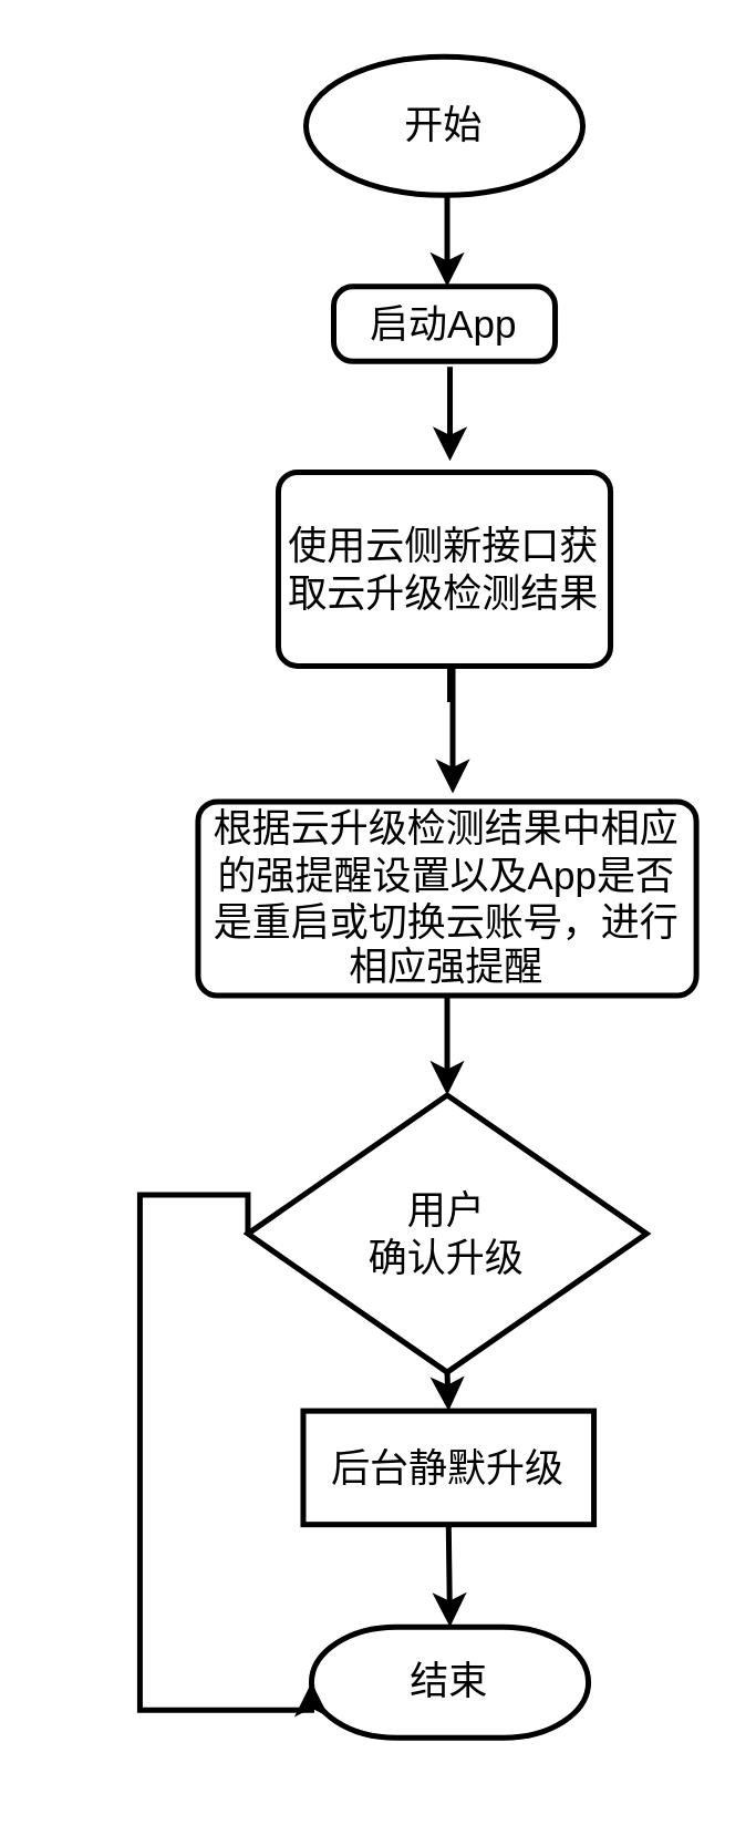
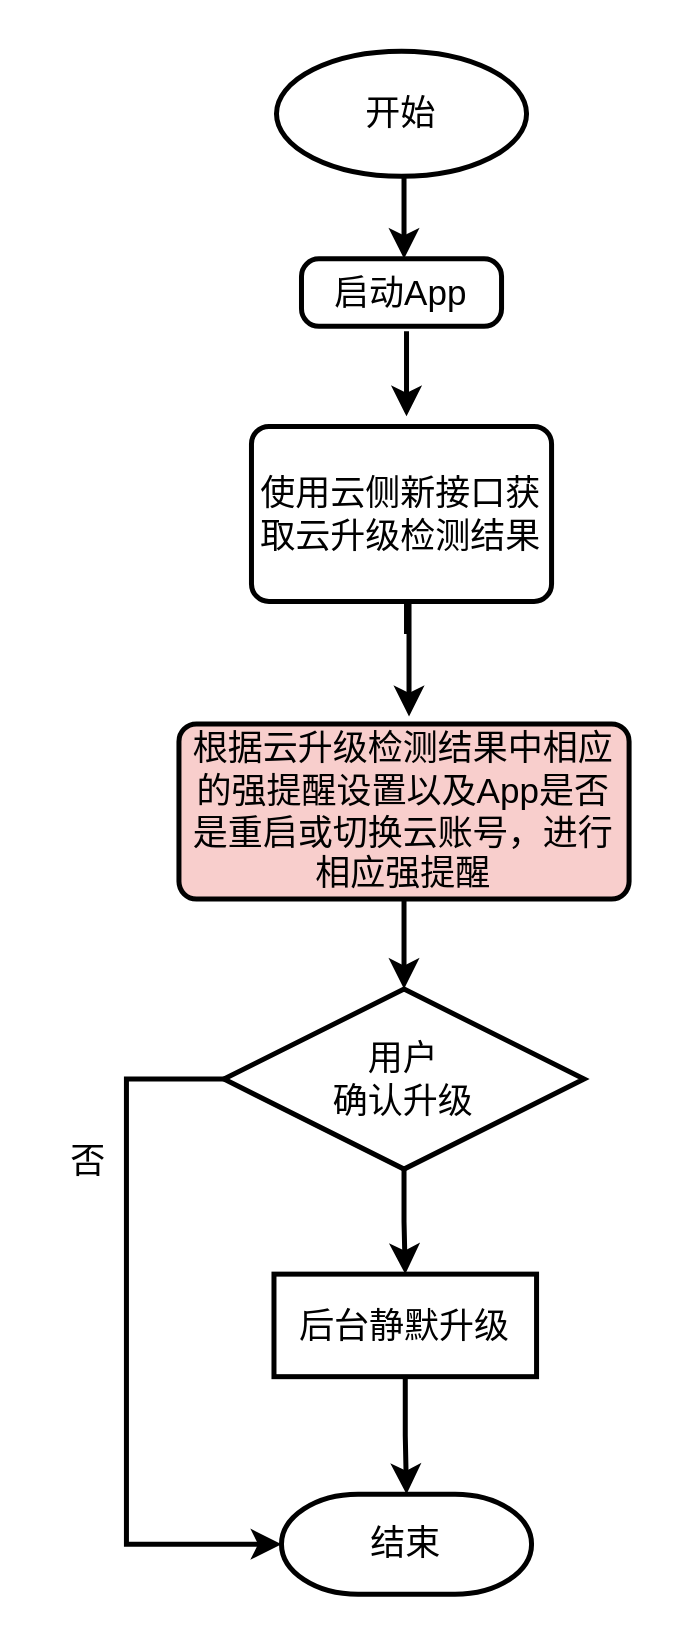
- <mxCell id="5" value="根据云升级检测结果中相应的强提醒设置以及App是否是重启或切换云账号，进行相应强提醒" style="rounded=1;whiteSpace=wrap;html=1;absoluteArcSize=1;arcSize=14;strokeWidth=2;fontSize=14;" parent="1" vertex="1"><mxGeometry x="71" y="289" width="180" height="70" as="geometry" /></mxCell>
+ <mxCell id="5" value="根据云升级检测结果中相应的强提醒设置以及App是否是重启或切换云账号，进行相应强提醒" style="rounded=1;whiteSpace=wrap;html=1;absoluteArcSize=1;arcSize=14;strokeWidth=2;fontSize=14;fillColor=#f8cecc;" parent="1" vertex="1"><mxGeometry x="71" y="289" width="180" height="70" as="geometry" /></mxCell>
- <mxCell id="7" value="用户&lt;div style=&quot;font-size: 14px;&quot;&gt;确认升级&lt;/div&gt;" style="strokeWidth=2;html=1;shape=mxgraph.flowchart.decision;whiteSpace=wrap;fontSize=14;" parent="1" vertex="1"><mxGeometry x="89" y="395" width="144" height="100" as="geometry" /></mxCell>
+ <mxCell id="7" value="用户&lt;div style=&quot;font-size: 14px;&quot;&gt;确认升级&lt;/div&gt;" style="strokeWidth=2;html=1;shape=mxgraph.flowchart.decision;whiteSpace=wrap;fontSize=14;" parent="1" vertex="1"><mxGeometry x="89" y="395" width="144" height="72" as="geometry" /></mxCell>
+ <mxCell id="12" value="否" style="text;html=1;align=center;verticalAlign=middle;whiteSpace=wrap;rounded=0;fontSize=14;strokeWidth=2;" parent="1" vertex="1"><mxGeometry x="20" y="449" width="30" height="30" as="geometry" /></mxCell>
- <mxCell id="8" value="结束" style="strokeWidth=2;html=1;shape=mxgraph.flowchart.terminator;whiteSpace=wrap;fontSize=14;" parent="1" vertex="1"><mxGeometry x="112" y="587" width="100" height="40" as="geometry" /></mxCell>
+ <mxCell id="8" value="结束" style="strokeWidth=2;html=1;shape=mxgraph.flowchart.terminator;whiteSpace=wrap;fontSize=14;" parent="1" vertex="1"><mxGeometry x="112" y="597" width="100" height="40" as="geometry" /></mxCell>
